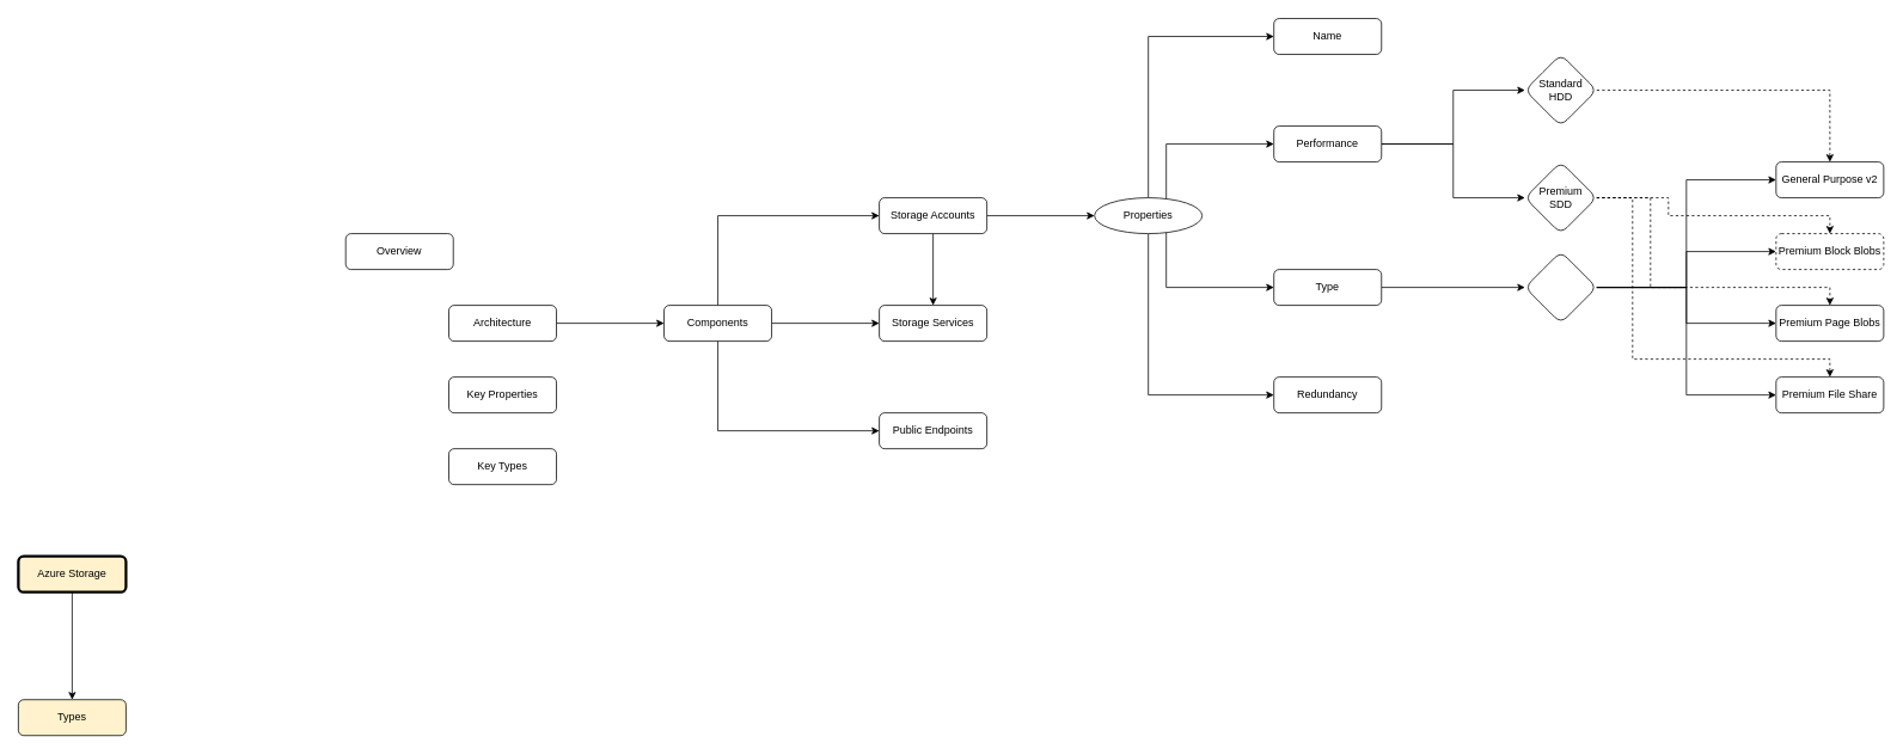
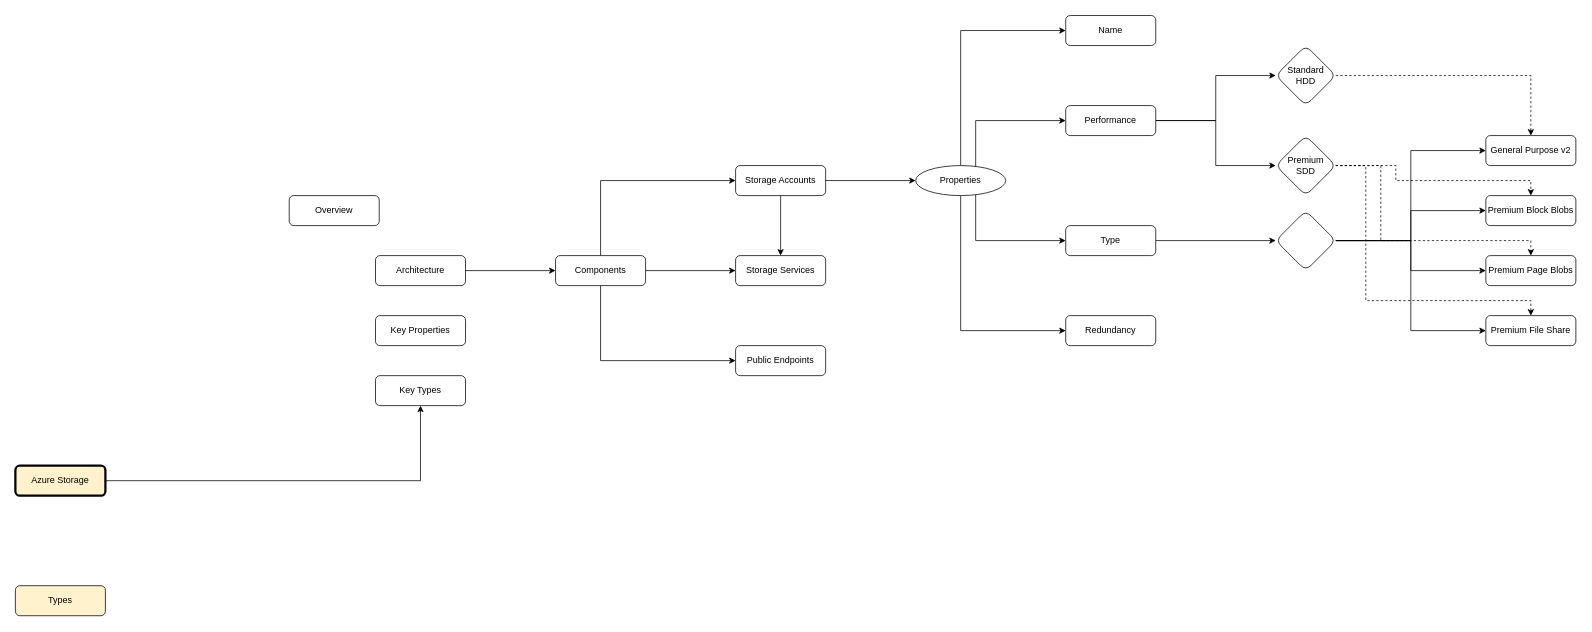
- <mxCell id="43" value="Premium Block Blobs" style="whiteSpace=wrap;html=1;rounded=1;dashed=1;" vertex="1" parent="1"><mxGeometry x="1980" width="120" height="40" as="geometry" y="260" /></mxCell>
+ <mxCell id="43" value="Premium Block Blobs" style="whiteSpace=wrap;html=1;rounded=1;" vertex="1" parent="1"><mxGeometry x="1980" width="120" height="40" as="geometry" y="260" /></mxCell>
- <mxCell id="2" value="" style="edgeStyle=orthogonalEdgeStyle;rounded=0;orthogonalLoop=1;jettySize=auto;html=1;fontFamily=Helvetica;fontSize=12;fontColor=default;" edge="1" parent="1" source="3" target="9"><mxGeometry relative="1" as="geometry" /></mxCell>
+ <mxCell id="2" value="" style="edgeStyle=orthogonalEdgeStyle;rounded=0;orthogonalLoop=1;jettySize=auto;html=1;fontFamily=Helvetica;fontSize=12;fontColor=default;" edge="1" parent="1" source="3" target="8"><mxGeometry relative="1" as="geometry" /></mxCell>
